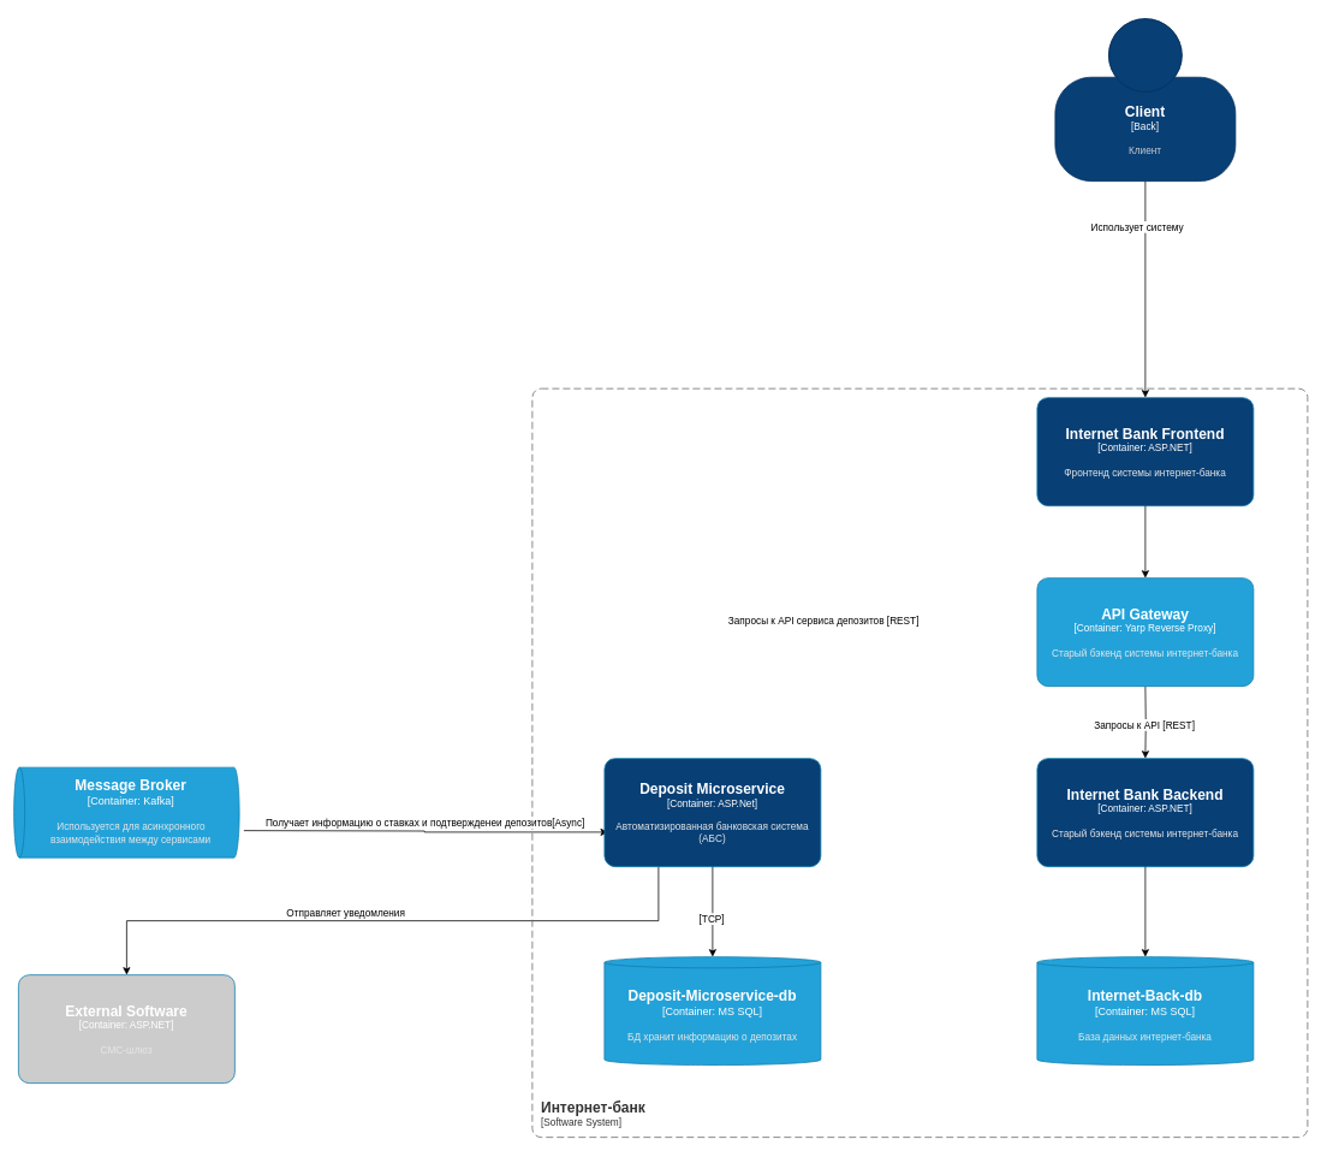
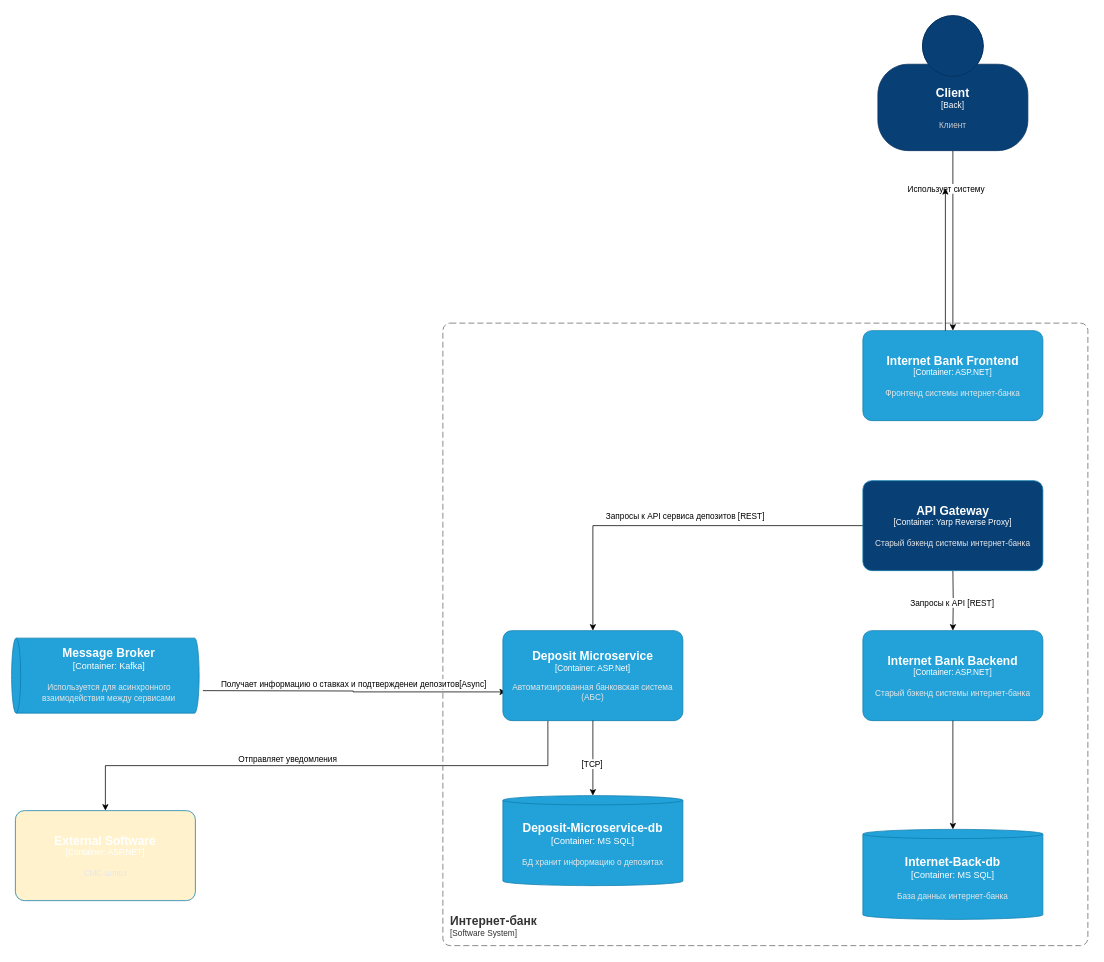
- <mxCell id="2" value="&lt;font style=&quot;font-size: 16px&quot;&gt;&lt;b&gt;Internet Bank Frontend&lt;/b&gt;&lt;/font&gt;&lt;div&gt;[Container: ASP.NET]&lt;/div&gt;&lt;br&gt;&lt;div&gt;&lt;font style=&quot;font-size: 11px&quot;&gt;&lt;font color=&quot;#E6E6E6&quot;&gt;Фронтенд системы интернет-банка&lt;/font&gt;&lt;/div&gt;" style="rounded=1;whiteSpace=wrap;html=1;fontSize=11;labelBackgroundColor=none;fillColor=#083f75;fontColor=#ffffff;align=center;arcSize=10;strokeColor=#0E7DAD;metaEdit=1;resizable=0;points=[[0.25,0,0],[0.5,0,0],[0.75,0,0],[1,0.25,0],[1,0.5,0],[1,0.75,0],[0.75,1,0],[0.5,1,0],[0.25,1,0],[0,0.75,0],[0,0.5,0],[0,0.25,0]];" parent="1" vertex="1"><mxGeometry x="1150" y="440" width="240" height="120" as="geometry" /></mxCell>
+ <mxCell id="2" value="&lt;font style=&quot;font-size: 16px&quot;&gt;&lt;b&gt;Internet Bank Frontend&lt;/b&gt;&lt;/font&gt;&lt;div&gt;[Container: ASP.NET]&lt;/div&gt;&lt;br&gt;&lt;div&gt;&lt;font style=&quot;font-size: 11px&quot;&gt;&lt;font color=&quot;#E6E6E6&quot;&gt;Фронтенд системы интернет-банка&lt;/font&gt;&lt;/div&gt;" style="rounded=1;whiteSpace=wrap;html=1;fontSize=11;labelBackgroundColor=none;fillColor=#23A2D9;fontColor=#ffffff;align=center;arcSize=10;strokeColor=#0E7DAD;metaEdit=1;resizable=0;points=[[0.25,0,0],[0.5,0,0],[0.75,0,0],[1,0.25,0],[1,0.5,0],[1,0.75,0],[0.75,1,0],[0.5,1,0],[0.25,1,0],[0,0.75,0],[0,0.5,0],[0,0.25,0]];" parent="1" vertex="1"><mxGeometry x="1150" y="440" width="240" height="120" as="geometry" /></mxCell>
- <mxCell id="22" style="edgeStyle=orthogonalEdgeStyle;rounded=0;orthogonalLoop=1;jettySize=auto;html=1;entryX=0.5;entryY=0;entryDx=0;entryDy=0;entryPerimeter=0;" edge="1" parent="1" source="2" target="21"><mxGeometry relative="1" as="geometry" /></mxCell>
+ <mxCell id="22" style="edgeStyle=orthogonalEdgeStyle;rounded=0;orthogonalLoop=1;jettySize=auto;html=1;" edge="1" parent="1" source="2" target="15"><mxGeometry relative="1" as="geometry" /></mxCell>
+ <mxCell id="20" style="edgeStyle=orthogonalEdgeStyle;rounded=0;orthogonalLoop=1;jettySize=auto;html=1;" edge="1" parent="1" source="21" target="8"><mxGeometry relative="1" as="geometry" /></mxCell>
- <mxCell id="21" value="&lt;font style=&quot;font-size: 16px&quot;&gt;&lt;b&gt;API Gateway&lt;/b&gt;&lt;/font&gt;&lt;div&gt;[Container: Yarp Reverse Proxy]&lt;/div&gt;&lt;br&gt;&lt;div&gt;&lt;font style=&quot;font-size: 11px&quot;&gt;&lt;font color=&quot;#E6E6E6&quot;&gt;Старый бэкенд системы интернет-банка&lt;/font&gt;&lt;/div&gt;" style="rounded=1;whiteSpace=wrap;html=1;fontSize=11;labelBackgroundColor=none;fillColor=#23A2D9;fontColor=#ffffff;align=center;arcSize=10;strokeColor=#0E7DAD;metaEdit=1;resizable=0;points=[[0.25,0,0],[0.5,0,0],[0.75,0,0],[1,0.25,0],[1,0.5,0],[1,0.75,0],[0.75,1,0],[0.5,1,0],[0.25,1,0],[0,0.75,0],[0,0.5,0],[0,0.25,0]];" vertex="1" parent="1"><mxGeometry x="1150" y="640" width="240" height="120" as="geometry" /></mxCell>
+ <mxCell id="21" value="&lt;font style=&quot;font-size: 16px&quot;&gt;&lt;b&gt;API Gateway&lt;/b&gt;&lt;/font&gt;&lt;div&gt;[Container: Yarp Reverse Proxy]&lt;/div&gt;&lt;br&gt;&lt;div&gt;&lt;font style=&quot;font-size: 11px&quot;&gt;&lt;font color=&quot;#E6E6E6&quot;&gt;Старый бэкенд системы интернет-банка&lt;/font&gt;&lt;/div&gt;" style="rounded=1;whiteSpace=wrap;html=1;fontSize=11;labelBackgroundColor=none;fillColor=#083f75;fontColor=#ffffff;align=center;arcSize=10;strokeColor=#0E7DAD;metaEdit=1;resizable=0;points=[[0.25,0,0],[0.5,0,0],[0.75,0,0],[1,0.25,0],[1,0.5,0],[1,0.75,0],[0.75,1,0],[0.5,1,0],[0.25,1,0],[0,0.75,0],[0,0.5,0],[0,0.25,0]];" vertex="1" parent="1"><mxGeometry x="1150" y="640" width="240" height="120" as="geometry" /></mxCell>
- <mxCell id="8" value="&lt;font style=&quot;font-size: 16px&quot;&gt;&lt;b&gt;Deposit Microservice&lt;/b&gt;&lt;/font&gt;&lt;div&gt;[Container: ASP.Net]&lt;/div&gt;&lt;br&gt;&lt;div&gt;&lt;font style=&quot;font-size: 11px&quot;&gt;&lt;font color=&quot;#E6E6E6&quot;&gt;Автоматизированная банковская система (АБС)&lt;/font&gt;&lt;/div&gt;" style="rounded=1;whiteSpace=wrap;html=1;fontSize=11;labelBackgroundColor=none;fillColor=#083f75;fontColor=#ffffff;align=center;arcSize=10;strokeColor=#0E7DAD;metaEdit=1;resizable=0;points=[[0.25,0,0],[0.5,0,0],[0.75,0,0],[1,0.25,0],[1,0.5,0],[1,0.75,0],[0.75,1,0],[0.5,1,0],[0.25,1,0],[0,0.75,0],[0,0.5,0],[0,0.25,0]];" parent="1" vertex="1"><mxGeometry x="670" y="840" width="240" height="120" as="geometry" /></mxCell>
+ <mxCell id="8" value="&lt;font style=&quot;font-size: 16px&quot;&gt;&lt;b&gt;Deposit Microservice&lt;/b&gt;&lt;/font&gt;&lt;div&gt;[Container: ASP.Net]&lt;/div&gt;&lt;br&gt;&lt;div&gt;&lt;font style=&quot;font-size: 11px&quot;&gt;&lt;font color=&quot;#E6E6E6&quot;&gt;Автоматизированная банковская система (АБС)&lt;/font&gt;&lt;/div&gt;" style="rounded=1;whiteSpace=wrap;html=1;fontSize=11;labelBackgroundColor=none;fillColor=#23A2D9;fontColor=#ffffff;align=center;arcSize=10;strokeColor=#0E7DAD;metaEdit=1;resizable=0;points=[[0.25,0,0],[0.5,0,0],[0.75,0,0],[1,0.25,0],[1,0.5,0],[1,0.75,0],[0.75,1,0],[0.5,1,0],[0.25,1,0],[0,0.75,0],[0,0.5,0],[0,0.25,0]];" parent="1" vertex="1"><mxGeometry x="670" y="840" width="240" height="120" as="geometry" /></mxCell>
- <mxCell id="16" value="&lt;font style=&quot;font-size: 16px&quot;&gt;&lt;b&gt;Internet Bank Backend&lt;/b&gt;&lt;/font&gt;&lt;div&gt;[Container: ASP.NET]&lt;/div&gt;&lt;br&gt;&lt;div&gt;&lt;font style=&quot;font-size: 11px&quot;&gt;&lt;font color=&quot;#E6E6E6&quot;&gt;Старый бэкенд системы интернет-банка&lt;/font&gt;&lt;/div&gt;" style="rounded=1;whiteSpace=wrap;html=1;fontSize=11;labelBackgroundColor=none;fillColor=#083f75;fontColor=#ffffff;align=center;arcSize=10;strokeColor=#0E7DAD;metaEdit=1;resizable=0;points=[[0.25,0,0],[0.5,0,0],[0.75,0,0],[1,0.25,0],[1,0.5,0],[1,0.75,0],[0.75,1,0],[0.5,1,0],[0.25,1,0],[0,0.75,0],[0,0.5,0],[0,0.25,0]];" vertex="1" parent="1"><mxGeometry x="1150" y="840" width="240" height="120" as="geometry" /></mxCell>
+ <mxCell id="16" value="&lt;font style=&quot;font-size: 16px&quot;&gt;&lt;b&gt;Internet Bank Backend&lt;/b&gt;&lt;/font&gt;&lt;div&gt;[Container: ASP.NET]&lt;/div&gt;&lt;br&gt;&lt;div&gt;&lt;font style=&quot;font-size: 11px&quot;&gt;&lt;font color=&quot;#E6E6E6&quot;&gt;Старый бэкенд системы интернет-банка&lt;/font&gt;&lt;/div&gt;" style="rounded=1;whiteSpace=wrap;html=1;fontSize=11;labelBackgroundColor=none;fillColor=#23A2D9;fontColor=#ffffff;align=center;arcSize=10;strokeColor=#0E7DAD;metaEdit=1;resizable=0;points=[[0.25,0,0],[0.5,0,0],[0.75,0,0],[1,0.25,0],[1,0.5,0],[1,0.75,0],[0.75,1,0],[0.5,1,0],[0.25,1,0],[0,0.75,0],[0,0.5,0],[0,0.25,0]];" vertex="1" parent="1"><mxGeometry x="1150" y="840" width="240" height="120" as="geometry" /></mxCell>
- <mxCell id="3" value="&lt;font style=&quot;font-size: 16px&quot;&gt;&lt;b&gt;Internet-Back-db&lt;/b&gt;&lt;/font&gt;&lt;div&gt;[Container:&amp;nbsp;MS SQL]&lt;/div&gt;&lt;br&gt;&lt;div&gt;&lt;font style=&quot;font-size: 11px&quot;&gt;&lt;font color=&quot;#E6E6E6&quot;&gt;База данных интернет-банка&lt;/font&gt;&lt;/div&gt;" style="shape=cylinder3;size=6.172;whiteSpace=wrap;html=1;boundedLbl=1;rounded=0;labelBackgroundColor=none;fillColor=#23A2D9;fontSize=12;fontColor=#ffffff;align=center;strokeColor=#0E7DAD;metaEdit=1;points=[[0.5,0,0],[1,0.25,0],[1,0.5,0],[1,0.75,0],[0.5,1,0],[0,0.75,0],[0,0.5,0],[0,0.25,0]];resizable=0;" parent="1" vertex="1"><mxGeometry x="1150" y="1060" width="240" height="120" as="geometry" /></mxCell>
+ <mxCell id="3" value="&lt;font style=&quot;font-size: 16px&quot;&gt;&lt;b&gt;Internet-Back-db&lt;/b&gt;&lt;/font&gt;&lt;div&gt;[Container:&amp;nbsp;MS SQL]&lt;/div&gt;&lt;br&gt;&lt;div&gt;&lt;font style=&quot;font-size: 11px&quot;&gt;&lt;font color=&quot;#E6E6E6&quot;&gt;База данных интернет-банка&lt;/font&gt;&lt;/div&gt;" style="shape=cylinder3;size=6.172;whiteSpace=wrap;html=1;boundedLbl=1;rounded=0;labelBackgroundColor=none;fillColor=#23A2D9;fontSize=12;fontColor=#ffffff;align=center;strokeColor=#0E7DAD;metaEdit=1;points=[[0.5,0,0],[1,0.25,0],[1,0.5,0],[1,0.75,0],[0.5,1,0],[0,0.75,0],[0,0.5,0],[0,0.25,0]];resizable=0;" parent="1" vertex="1"><mxGeometry x="1150" y="1105" width="240" height="120" as="geometry" /></mxCell>
- <mxCell id="25" value="&lt;font style=&quot;font-size: 16px&quot;&gt;&lt;b&gt;External Software&lt;/b&gt;&lt;/font&gt;&lt;div&gt;[Container: ASP.NET]&lt;/div&gt;&lt;br&gt;&lt;div&gt;&lt;font style=&quot;font-size: 11px&quot;&gt;&lt;font color=&quot;#E6E6E6&quot;&gt;СМС-шлюз&lt;/font&gt;&lt;/div&gt;" style="rounded=1;whiteSpace=wrap;html=1;fontSize=11;labelBackgroundColor=none;fillColor=#CCCCCC;fontColor=#ffffff;align=center;arcSize=10;strokeColor=#0E7DAD;metaEdit=1;resizable=0;points=[[0.25,0,0],[0.5,0,0],[0.75,0,0],[1,0.25,0],[1,0.5,0],[1,0.75,0],[0.75,1,0],[0.5,1,0],[0.25,1,0],[0,0.75,0],[0,0.5,0],[0,0.25,0]];" vertex="1" parent="1"><mxGeometry x="20" y="1080" width="240" height="120" as="geometry" /></mxCell>
+ <mxCell id="25" value="&lt;font style=&quot;font-size: 16px&quot;&gt;&lt;b&gt;External Software&lt;/b&gt;&lt;/font&gt;&lt;div&gt;[Container: ASP.NET]&lt;/div&gt;&lt;br&gt;&lt;div&gt;&lt;font style=&quot;font-size: 11px&quot;&gt;&lt;font color=&quot;#E6E6E6&quot;&gt;СМС-шлюз&lt;/font&gt;&lt;/div&gt;" style="rounded=1;whiteSpace=wrap;html=1;fontSize=11;labelBackgroundColor=none;fillColor=#fff2cc;fontColor=#ffffff;align=center;arcSize=10;strokeColor=#0E7DAD;metaEdit=1;resizable=0;points=[[0.25,0,0],[0.5,0,0],[0.75,0,0],[1,0.25,0],[1,0.5,0],[1,0.75,0],[0.75,1,0],[0.5,1,0],[0.25,1,0],[0,0.75,0],[0,0.5,0],[0,0.25,0]];" vertex="1" parent="1"><mxGeometry x="20" y="1080" width="240" height="120" as="geometry" /></mxCell>
